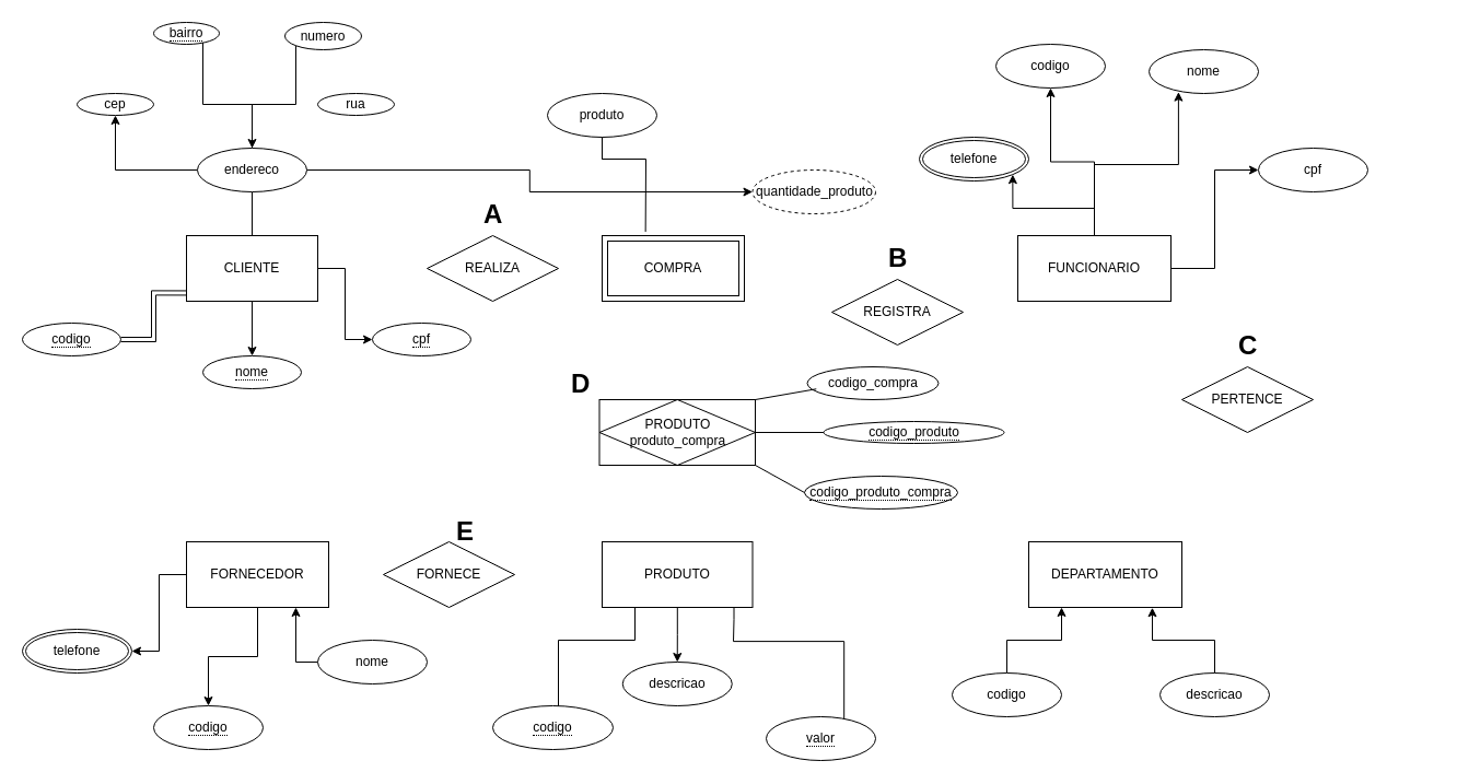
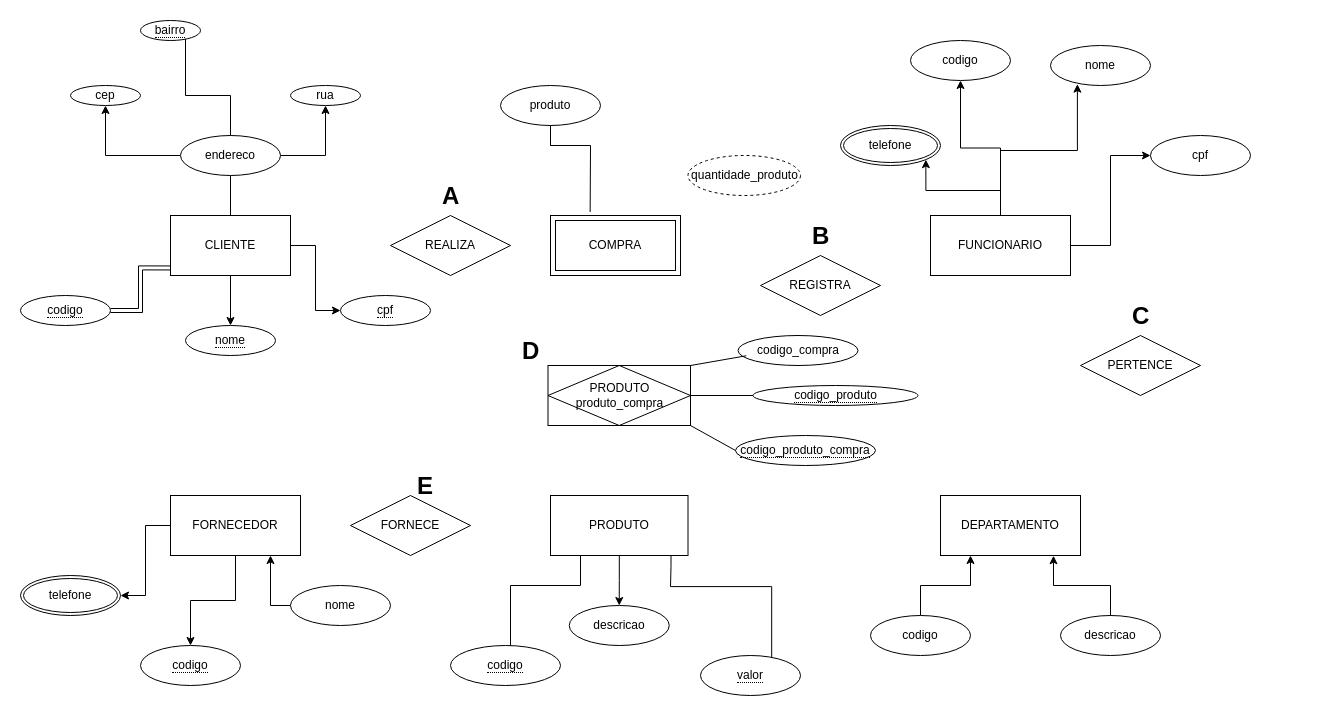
- <mxCell id="30" value="numero" style="ellipse;whiteSpace=wrap;html=1;align=center;" vertex="1" parent="1"><mxGeometry x="260" y="20" width="70" height="25" as="geometry" /></mxCell>
- <mxCell id="29" style="edgeStyle=orthogonalEdgeStyle;rounded=0;orthogonalLoop=1;jettySize=auto;html=1;entryX=0.5;entryY=0;entryDx=0;entryDy=0;" edge="1" parent="1" source="30" target="22"><mxGeometry relative="1" as="geometry"><Array as="points"><mxPoint x="270" y="95" /><mxPoint y="95" x="230" /></Array></mxGeometry></mxCell>
- <mxCell id="20" style="edgeStyle=orthogonalEdgeStyle;rounded=0;orthogonalLoop=1;jettySize=auto;html=1;" edge="1" parent="1" source="22" target="23"><mxGeometry relative="1" as="geometry" /></mxCell>
+ <mxCell id="20" style="edgeStyle=orthogonalEdgeStyle;rounded=0;orthogonalLoop=1;jettySize=auto;html=1;" edge="1" parent="1" source="22" target="31"><mxGeometry relative="1" as="geometry" /></mxCell>
